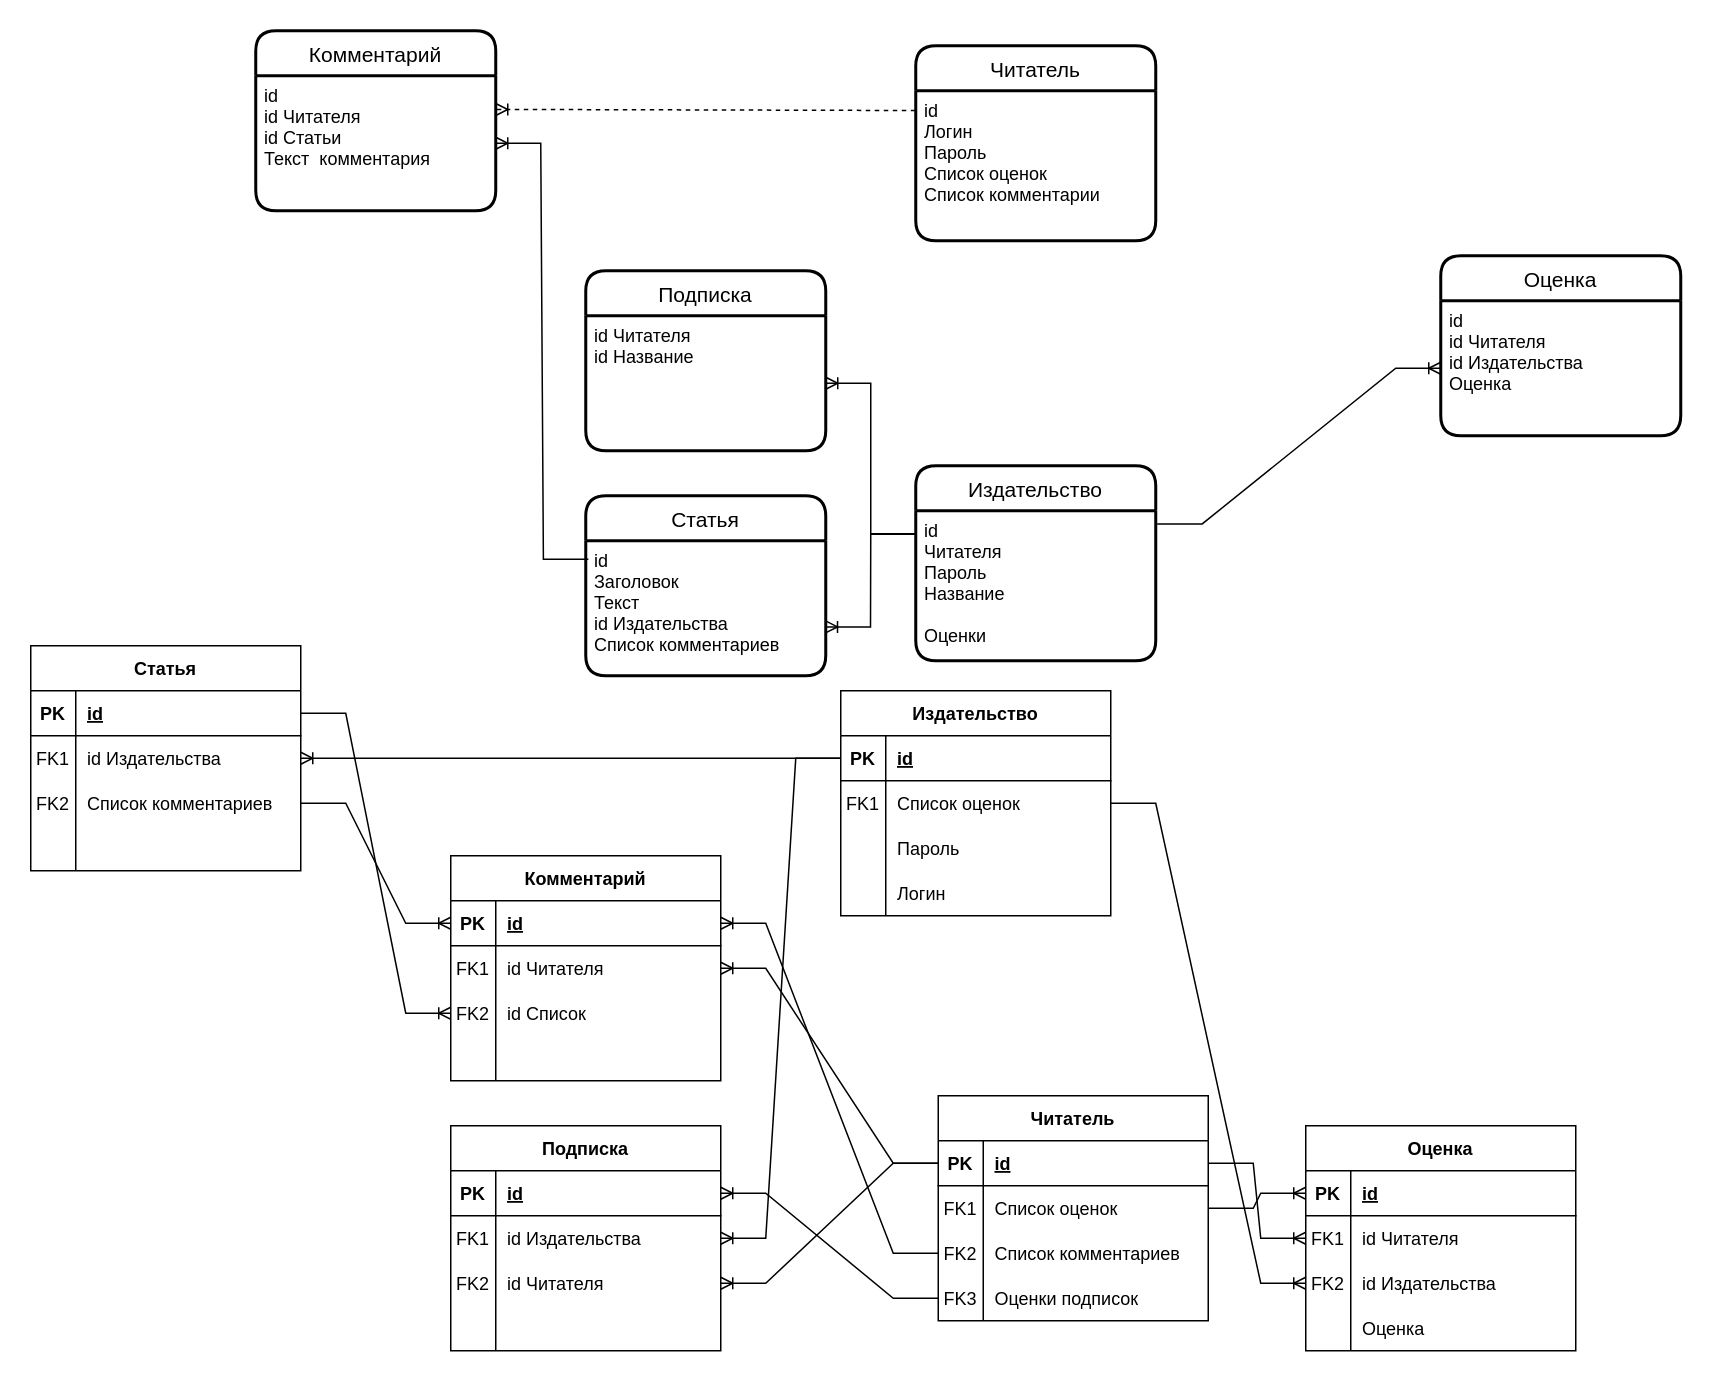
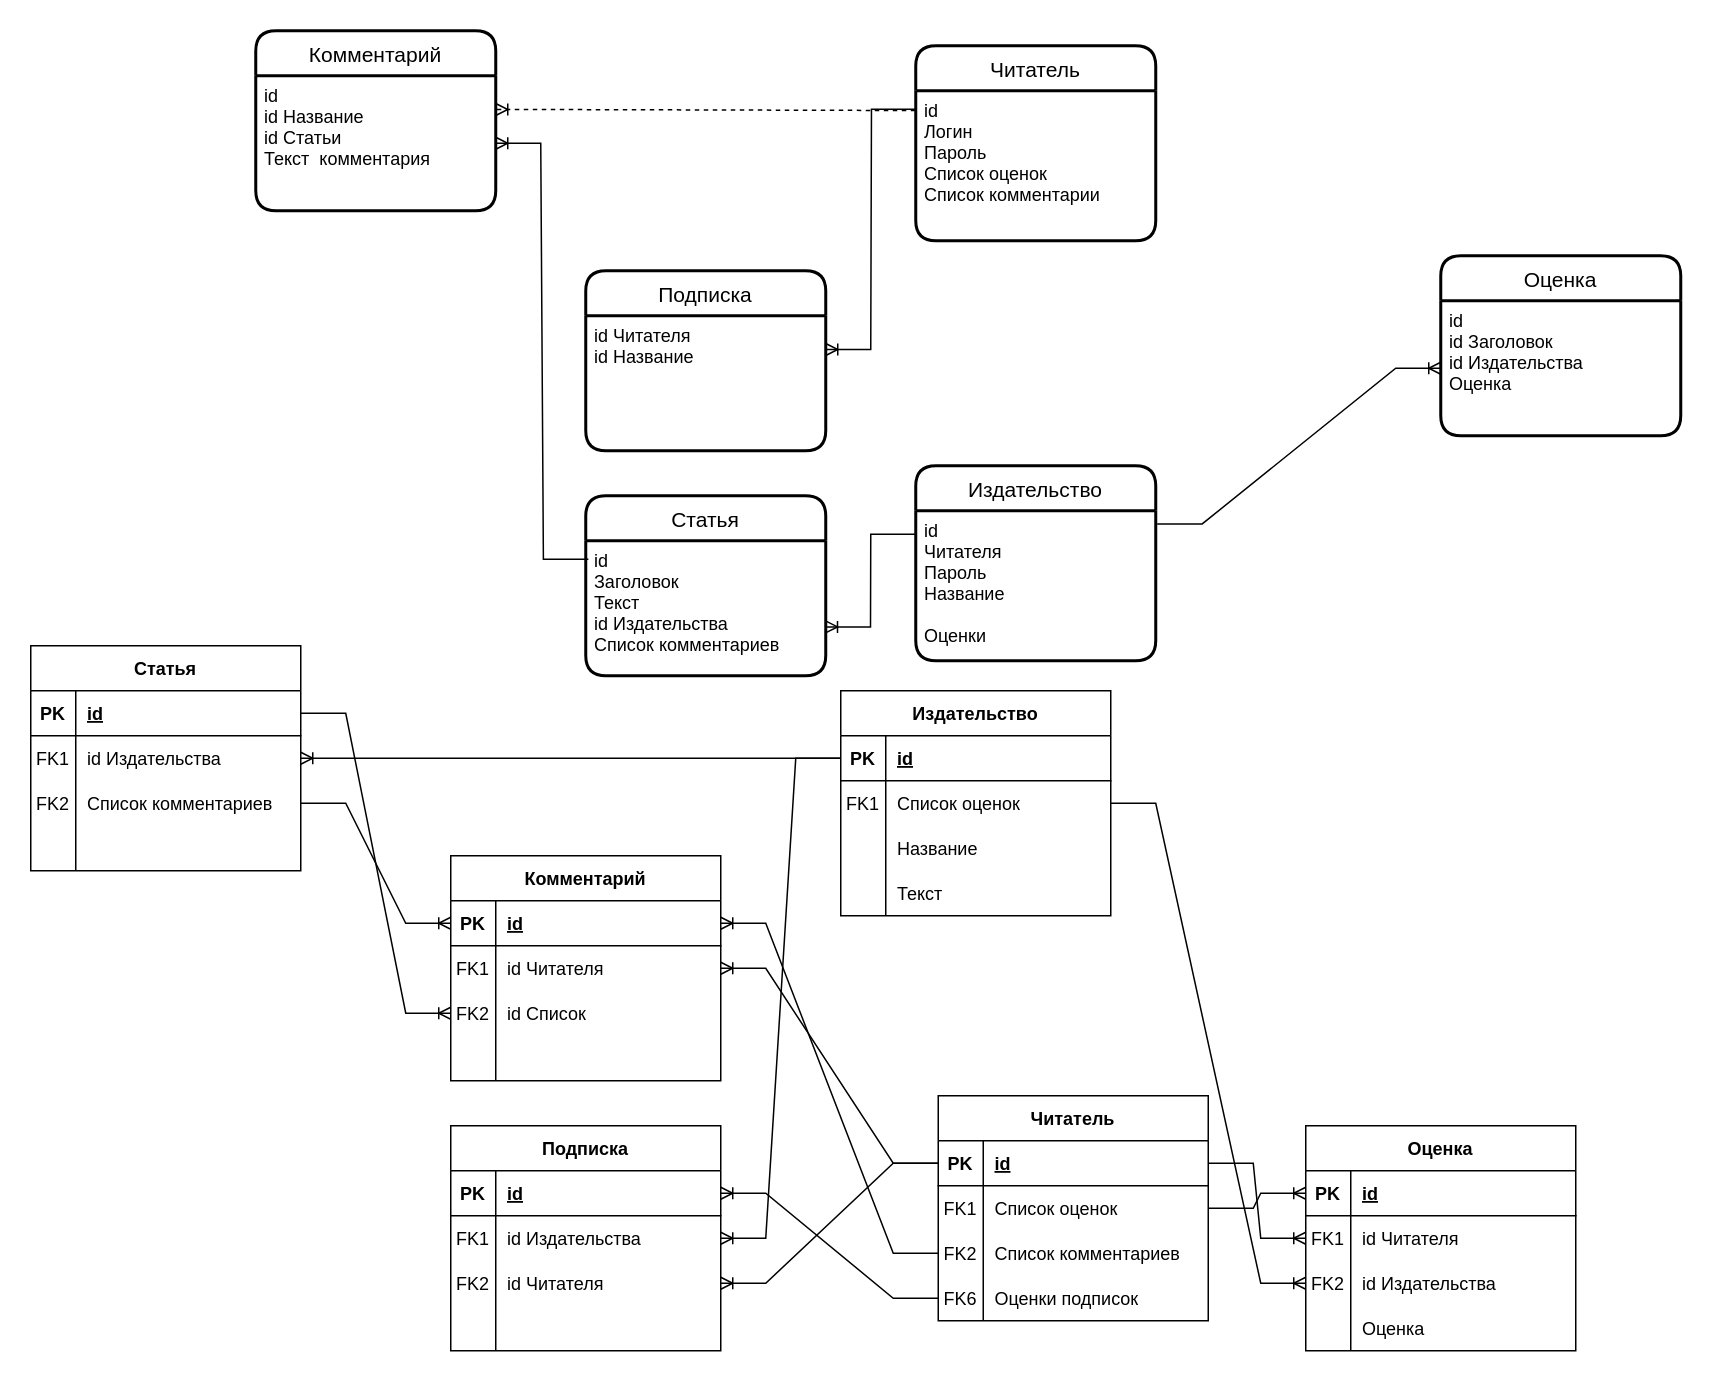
- <mxCell id="13" value="id&#10;id Читателя&#10;id Статьи&#10;Текст  комментария" style="align=left;strokeColor=none;fillColor=none;spacingLeft=4;fontSize=12;verticalAlign=top;resizable=0;rotatable=0;part=1;" vertex="1" parent="12"><mxGeometry y="30" width="160" height="90" as="geometry" /></mxCell>
+ <mxCell id="13" value="id&#10;id Название&#10;id Статьи&#10;Текст  комментария" style="align=left;strokeColor=none;fillColor=none;spacingLeft=4;fontSize=12;verticalAlign=top;resizable=0;rotatable=0;part=1;" vertex="1" parent="12"><mxGeometry y="30" width="160" height="90" as="geometry" /></mxCell>
+ <mxCell id="15" value="" style="edgeStyle=entityRelationEdgeStyle;fontSize=12;html=1;endArrow=ERoneToMany;rounded=0;exitX=0.003;exitY=0.124;exitDx=0;exitDy=0;exitPerimeter=0;entryX=1;entryY=0.25;entryDx=0;entryDy=0;" edge="1" parent="1" source="7" target="9"><mxGeometry width="100" height="100" relative="1" as="geometry"><mxPoint x="570" y="380" as="sourcePoint" /><mxPoint x="630" y="250" as="targetPoint" /></mxGeometry></mxCell>
- <mxCell id="11" value="id&#10;id Читателя&#10;id Издательства&#10;Оценка" style="align=left;strokeColor=none;fillColor=none;spacingLeft=4;fontSize=12;verticalAlign=top;resizable=0;rotatable=0;part=1;" parent="10" vertex="1"><mxGeometry y="30" width="160" height="90" as="geometry" /></mxCell>
+ <mxCell id="11" value="id&#10;id Заголовок&#10;id Издательства&#10;Оценка" style="align=left;strokeColor=none;fillColor=none;spacingLeft=4;fontSize=12;verticalAlign=top;resizable=0;rotatable=0;part=1;" parent="10" vertex="1"><mxGeometry y="30" width="160" height="90" as="geometry" /></mxCell>
- <mxCell id="16" value="" style="edgeStyle=entityRelationEdgeStyle;fontSize=12;html=1;endArrow=ERoneToMany;rounded=0;exitX=0;exitY=0.153;exitDx=0;exitDy=0;exitPerimeter=0;entryX=1;entryY=0.5;entryDx=0;entryDy=0;" edge="1" parent="1" source="3" target="9"><mxGeometry width="100" height="100" relative="1" as="geometry"><mxPoint x="530" y="190" as="sourcePoint" /><mxPoint x="580" y="270" as="targetPoint" /></mxGeometry></mxCell>
- <mxCell id="57" value="Пароль" style="shape=partialRectangle;connectable=0;fillColor=none;top=0;left=0;bottom=0;right=0;align=left;spacingLeft=6;overflow=hidden;" vertex="1" parent="55"><mxGeometry x="30" width="150" height="30" as="geometry"><mxRectangle width="150" height="30" as="alternateBounds" /></mxGeometry></mxCell>
+ <mxCell id="57" value="Название" style="shape=partialRectangle;connectable=0;fillColor=none;top=0;left=0;bottom=0;right=0;align=left;spacingLeft=6;overflow=hidden;" vertex="1" parent="55"><mxGeometry x="30" width="150" height="30" as="geometry"><mxRectangle width="150" height="30" as="alternateBounds" /></mxGeometry></mxCell>
- <mxCell id="60" value="Логин" style="shape=partialRectangle;connectable=0;fillColor=none;top=0;left=0;bottom=0;right=0;align=left;spacingLeft=6;overflow=hidden;" vertex="1" parent="58"><mxGeometry x="30" width="150" height="30" as="geometry"><mxRectangle width="150" height="30" as="alternateBounds" /></mxGeometry></mxCell>
+ <mxCell id="60" value="Текст" style="shape=partialRectangle;connectable=0;fillColor=none;top=0;left=0;bottom=0;right=0;align=left;spacingLeft=6;overflow=hidden;" vertex="1" parent="58"><mxGeometry x="30" width="150" height="30" as="geometry"><mxRectangle width="150" height="30" as="alternateBounds" /></mxGeometry></mxCell>
- <mxCell id="31" value="FK3" style="shape=partialRectangle;connectable=0;fillColor=none;top=0;left=0;bottom=0;right=0;editable=1;overflow=hidden;" vertex="1" parent="30"><mxGeometry width="30" height="30" as="geometry"><mxRectangle width="30" height="30" as="alternateBounds" /></mxGeometry></mxCell>
+ <mxCell id="31" value="FK6" style="shape=partialRectangle;connectable=0;fillColor=none;top=0;left=0;bottom=0;right=0;editable=1;overflow=hidden;" vertex="1" parent="30"><mxGeometry width="30" height="30" as="geometry"><mxRectangle width="30" height="30" as="alternateBounds" /></mxGeometry></mxCell>
